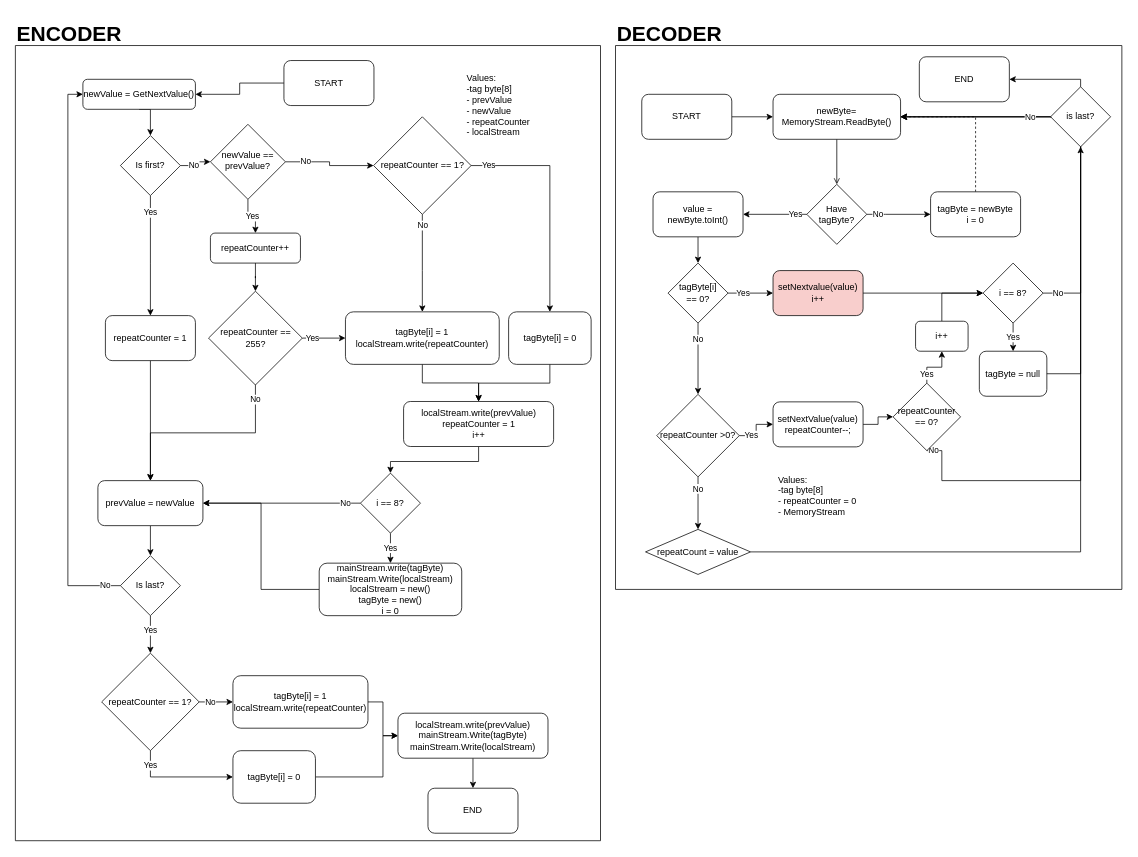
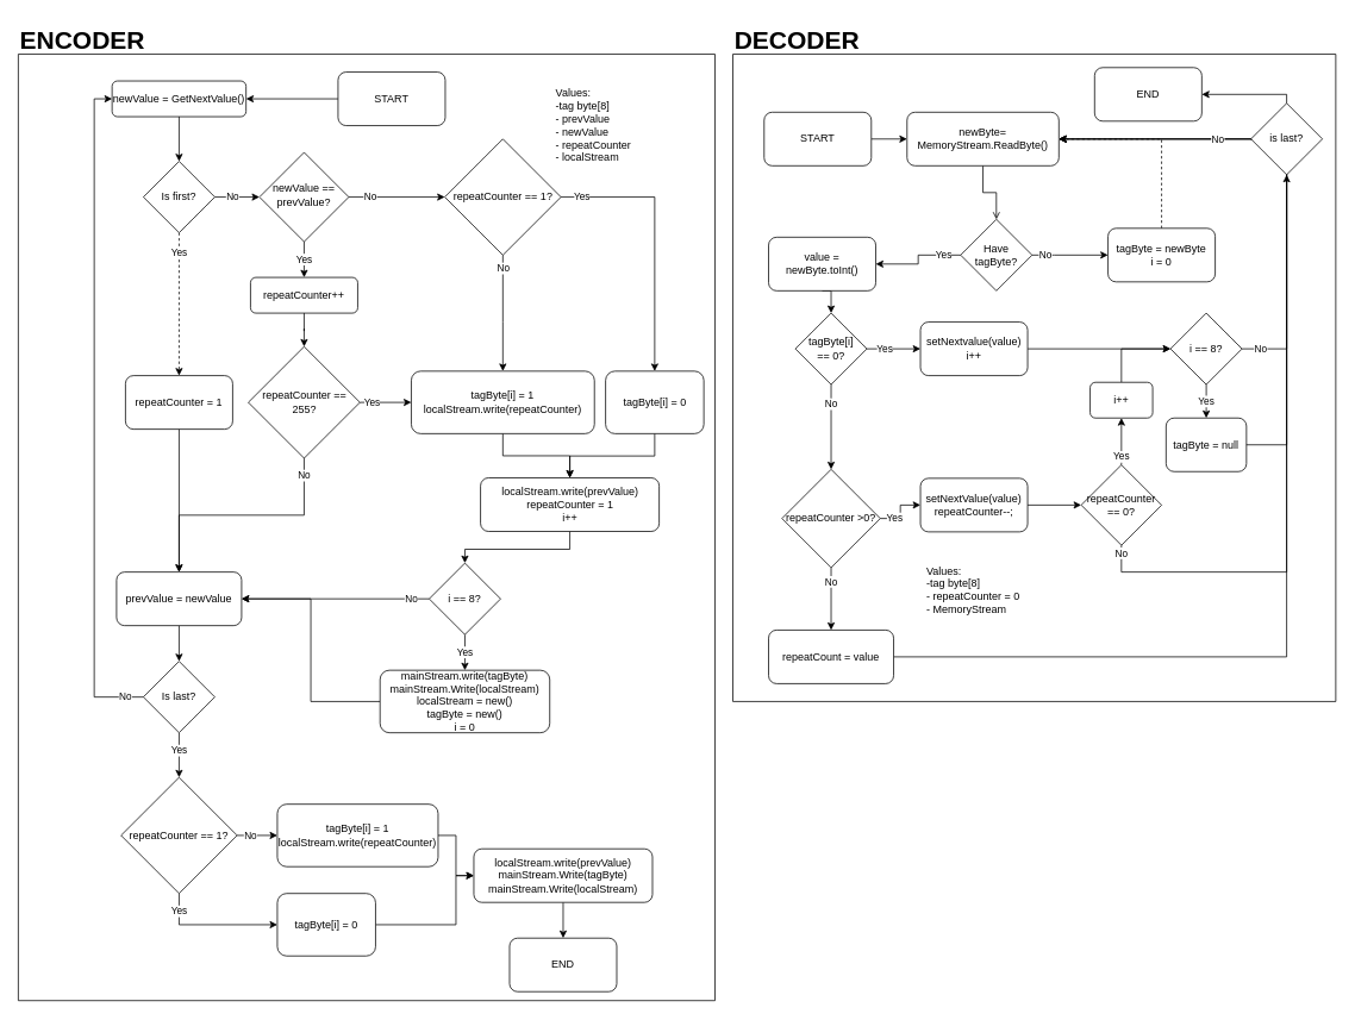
- <mxCell id="3" value="newValue = GetNextValue()" style="rounded=1;whiteSpace=wrap;html=1;fontSize=12;glass=0;strokeWidth=1;shadow=0;" parent="1" vertex="1"><mxGeometry x="110" y="105" width="150" height="40" as="geometry" /></mxCell>
+ <mxCell id="3" value="newValue = GetNextValue()" style="rounded=1;whiteSpace=wrap;html=1;fontSize=12;glass=0;strokeWidth=1;shadow=0;" parent="1" vertex="1"><mxGeometry x="125" y="90" width="150" height="40" as="geometry" /></mxCell>
- <mxCell id="88" value="newByte= MemoryStream.ReadByte()" style="rounded=1;whiteSpace=wrap;html=1;" parent="83" vertex="1"><mxGeometry x="210" y="65" width="170" height="60" as="geometry" /></mxCell>
+ <mxCell id="88" value="newByte= MemoryStream.ReadByte()" style="rounded=1;whiteSpace=wrap;html=1;" parent="83" vertex="1"><mxGeometry x="195" y="65" width="170" height="60" as="geometry" /></mxCell>
- <mxCell id="6" value="newValue == prevValue?" style="rhombus;whiteSpace=wrap;html=1;shadow=0;fontFamily=Helvetica;fontSize=12;align=center;strokeWidth=1;spacing=6;spacingTop=-4;" parent="1" vertex="1"><mxGeometry x="280" y="165" width="100" height="100" as="geometry" /></mxCell>
+ <mxCell id="6" value="newValue == prevValue?" style="rhombus;whiteSpace=wrap;html=1;shadow=0;fontFamily=Helvetica;fontSize=12;align=center;strokeWidth=1;spacing=6;spacingTop=-4;" parent="1" vertex="1"><mxGeometry x="290" y="170" width="100" height="100" as="geometry" /></mxCell>
- <mxCell id="66" value="value = newByte.toInt()" style="rounded=1;whiteSpace=wrap;html=1;" parent="1" vertex="1"><mxGeometry x="870" y="255" width="120" height="60" as="geometry" /></mxCell>
+ <mxCell id="66" value="value = newByte.toInt()" style="rounded=1;whiteSpace=wrap;html=1;" parent="1" vertex="1"><mxGeometry x="860" y="265" width="120" height="60" as="geometry" /></mxCell>
- <mxCell id="37" value="Yes" style="edgeStyle=orthogonalEdgeStyle;rounded=0;orthogonalLoop=1;jettySize=auto;html=1;exitX=0.5;exitY=1;exitDx=0;exitDy=0;entryX=0.5;entryY=0;entryDx=0;entryDy=0;" parent="1" source="38" target="40" edge="1"><mxGeometry x="-0.714" relative="1" as="geometry"><Array as="points"><mxPoint x="200" y="350" /><mxPoint x="200" y="350" /></Array><mxPoint as="offset" /></mxGeometry></mxCell>
+ <mxCell id="37" value="Yes" style="edgeStyle=orthogonalEdgeStyle;rounded=0;orthogonalLoop=1;jettySize=auto;html=1;exitX=0.5;exitY=1;exitDx=0;exitDy=0;entryX=0.5;entryY=0;entryDx=0;entryDy=0;dashed=1;" parent="1" source="38" target="40" edge="1"><mxGeometry x="-0.714" relative="1" as="geometry"><Array as="points"><mxPoint x="200" y="350" /><mxPoint x="200" y="350" /></Array><mxPoint as="offset" /></mxGeometry></mxCell>
- <mxCell id="62" value="setNextvalue(value)&lt;div&gt;i++&lt;/div&gt;" style="rounded=1;whiteSpace=wrap;html=1;fillColor=#f8cecc;" parent="1" vertex="1"><mxGeometry x="1030" y="360" width="120" height="60" as="geometry" /></mxCell>
+ <mxCell id="62" value="setNextvalue(value)&lt;div&gt;i++&lt;/div&gt;" style="rounded=1;whiteSpace=wrap;html=1;" parent="1" vertex="1"><mxGeometry x="1030" y="360" width="120" height="60" as="geometry" /></mxCell>
- <mxCell id="74" value="repeatCounter == 0?" style="rhombus;whiteSpace=wrap;html=1;" parent="1" vertex="1"><mxGeometry x="1190" y="510" width="90" height="90" as="geometry" /></mxCell>
+ <mxCell id="74" value="repeatCounter == 0?" style="rhombus;whiteSpace=wrap;html=1;" parent="1" vertex="1"><mxGeometry x="1210" y="520" width="90" height="90" as="geometry" /></mxCell>
- <mxCell id="64" value="repeatCount = value" style="rhombus;whiteSpace=wrap;html=1;" parent="1" vertex="1"><mxGeometry x="860" y="705" width="140" height="60" as="geometry" /></mxCell>
+ <mxCell id="64" value="repeatCount = value" style="rounded=1;whiteSpace=wrap;html=1;" parent="1" vertex="1"><mxGeometry x="860" y="705" width="140" height="60" as="geometry" /></mxCell>
